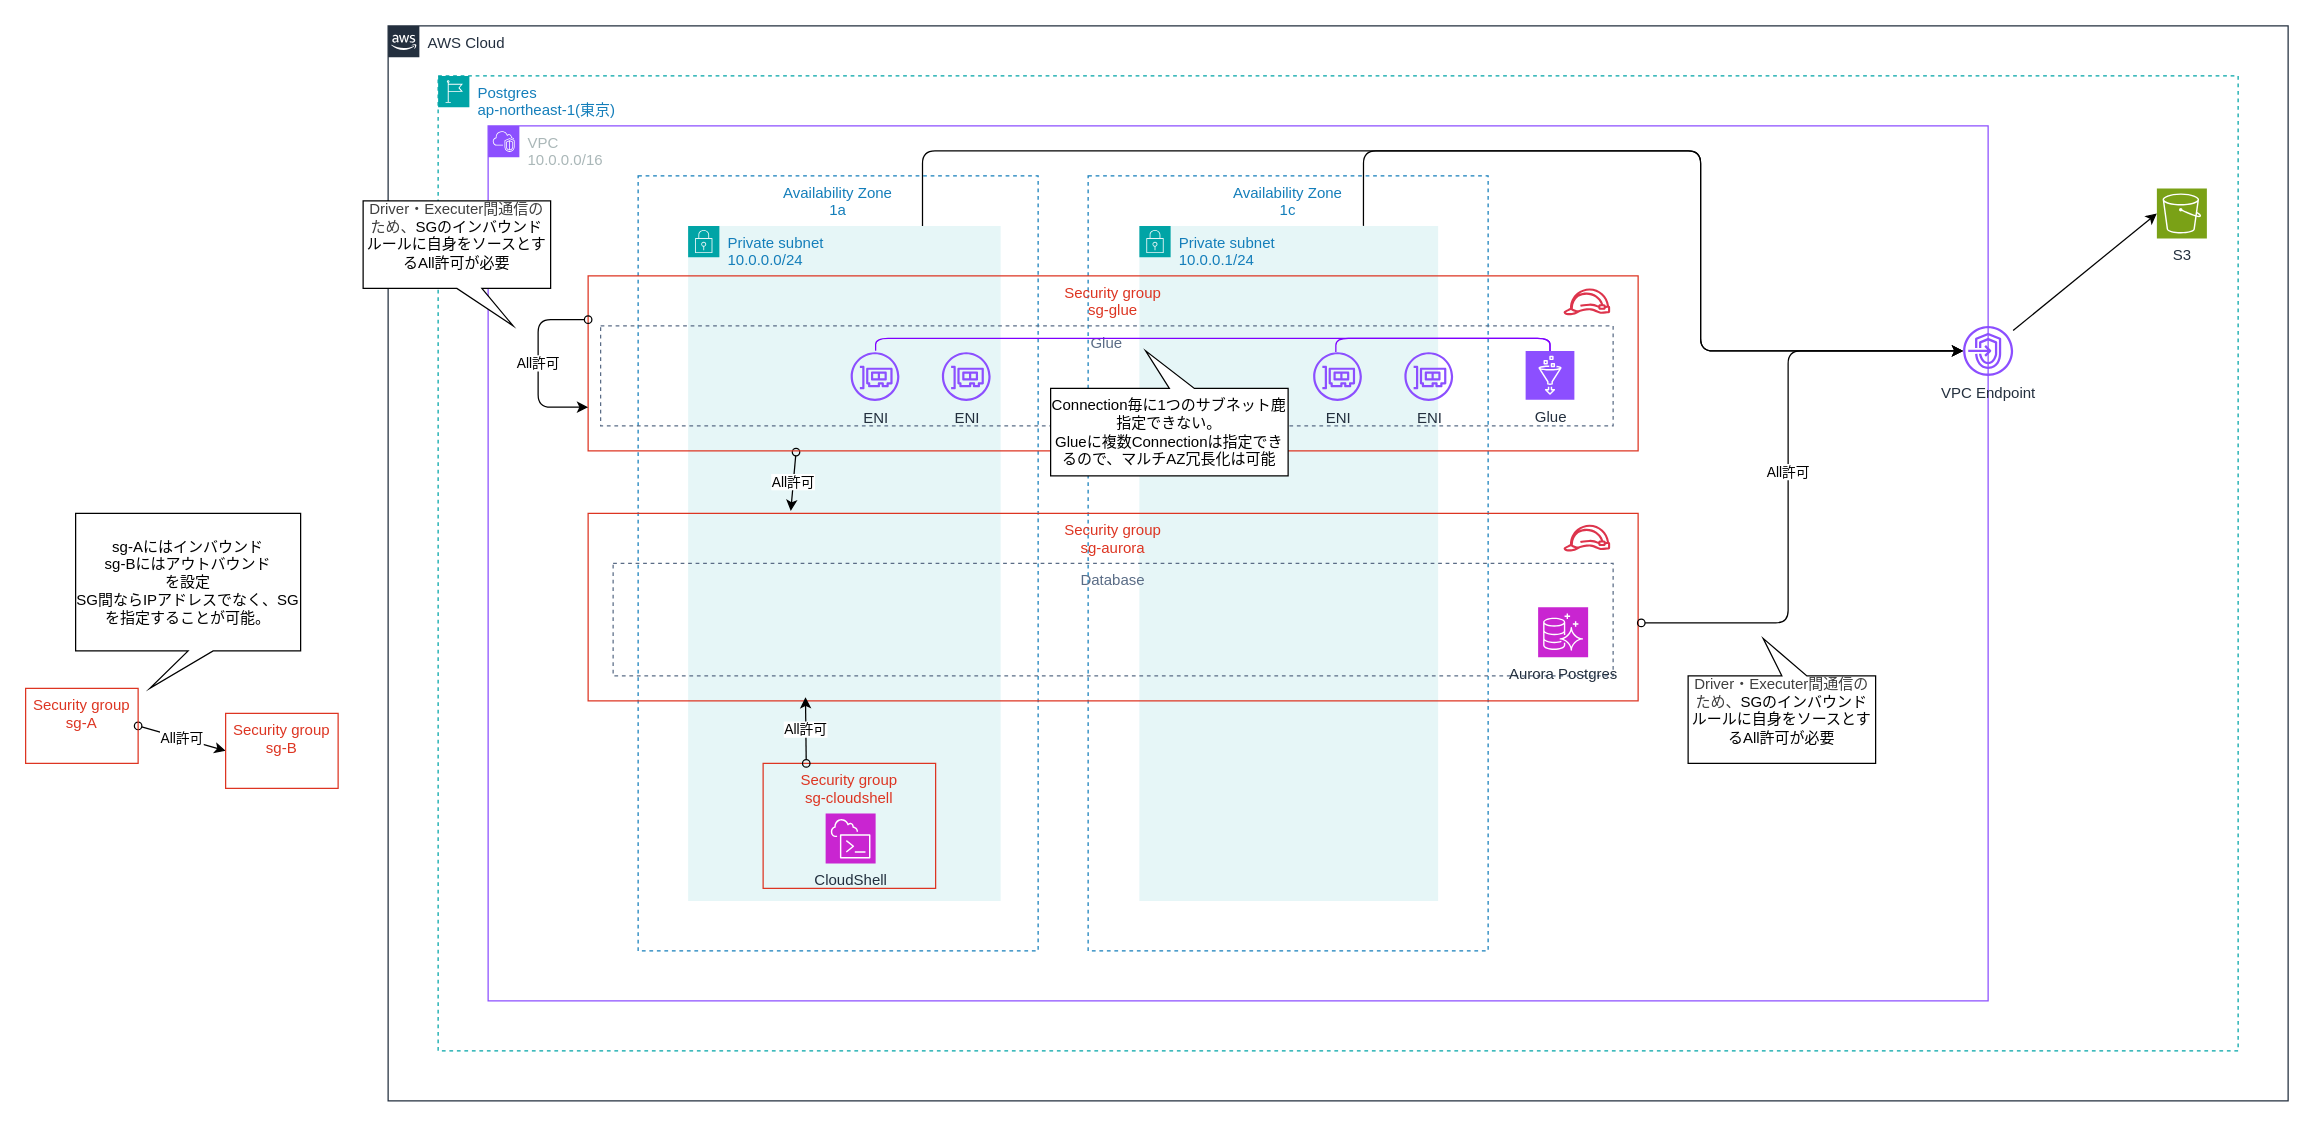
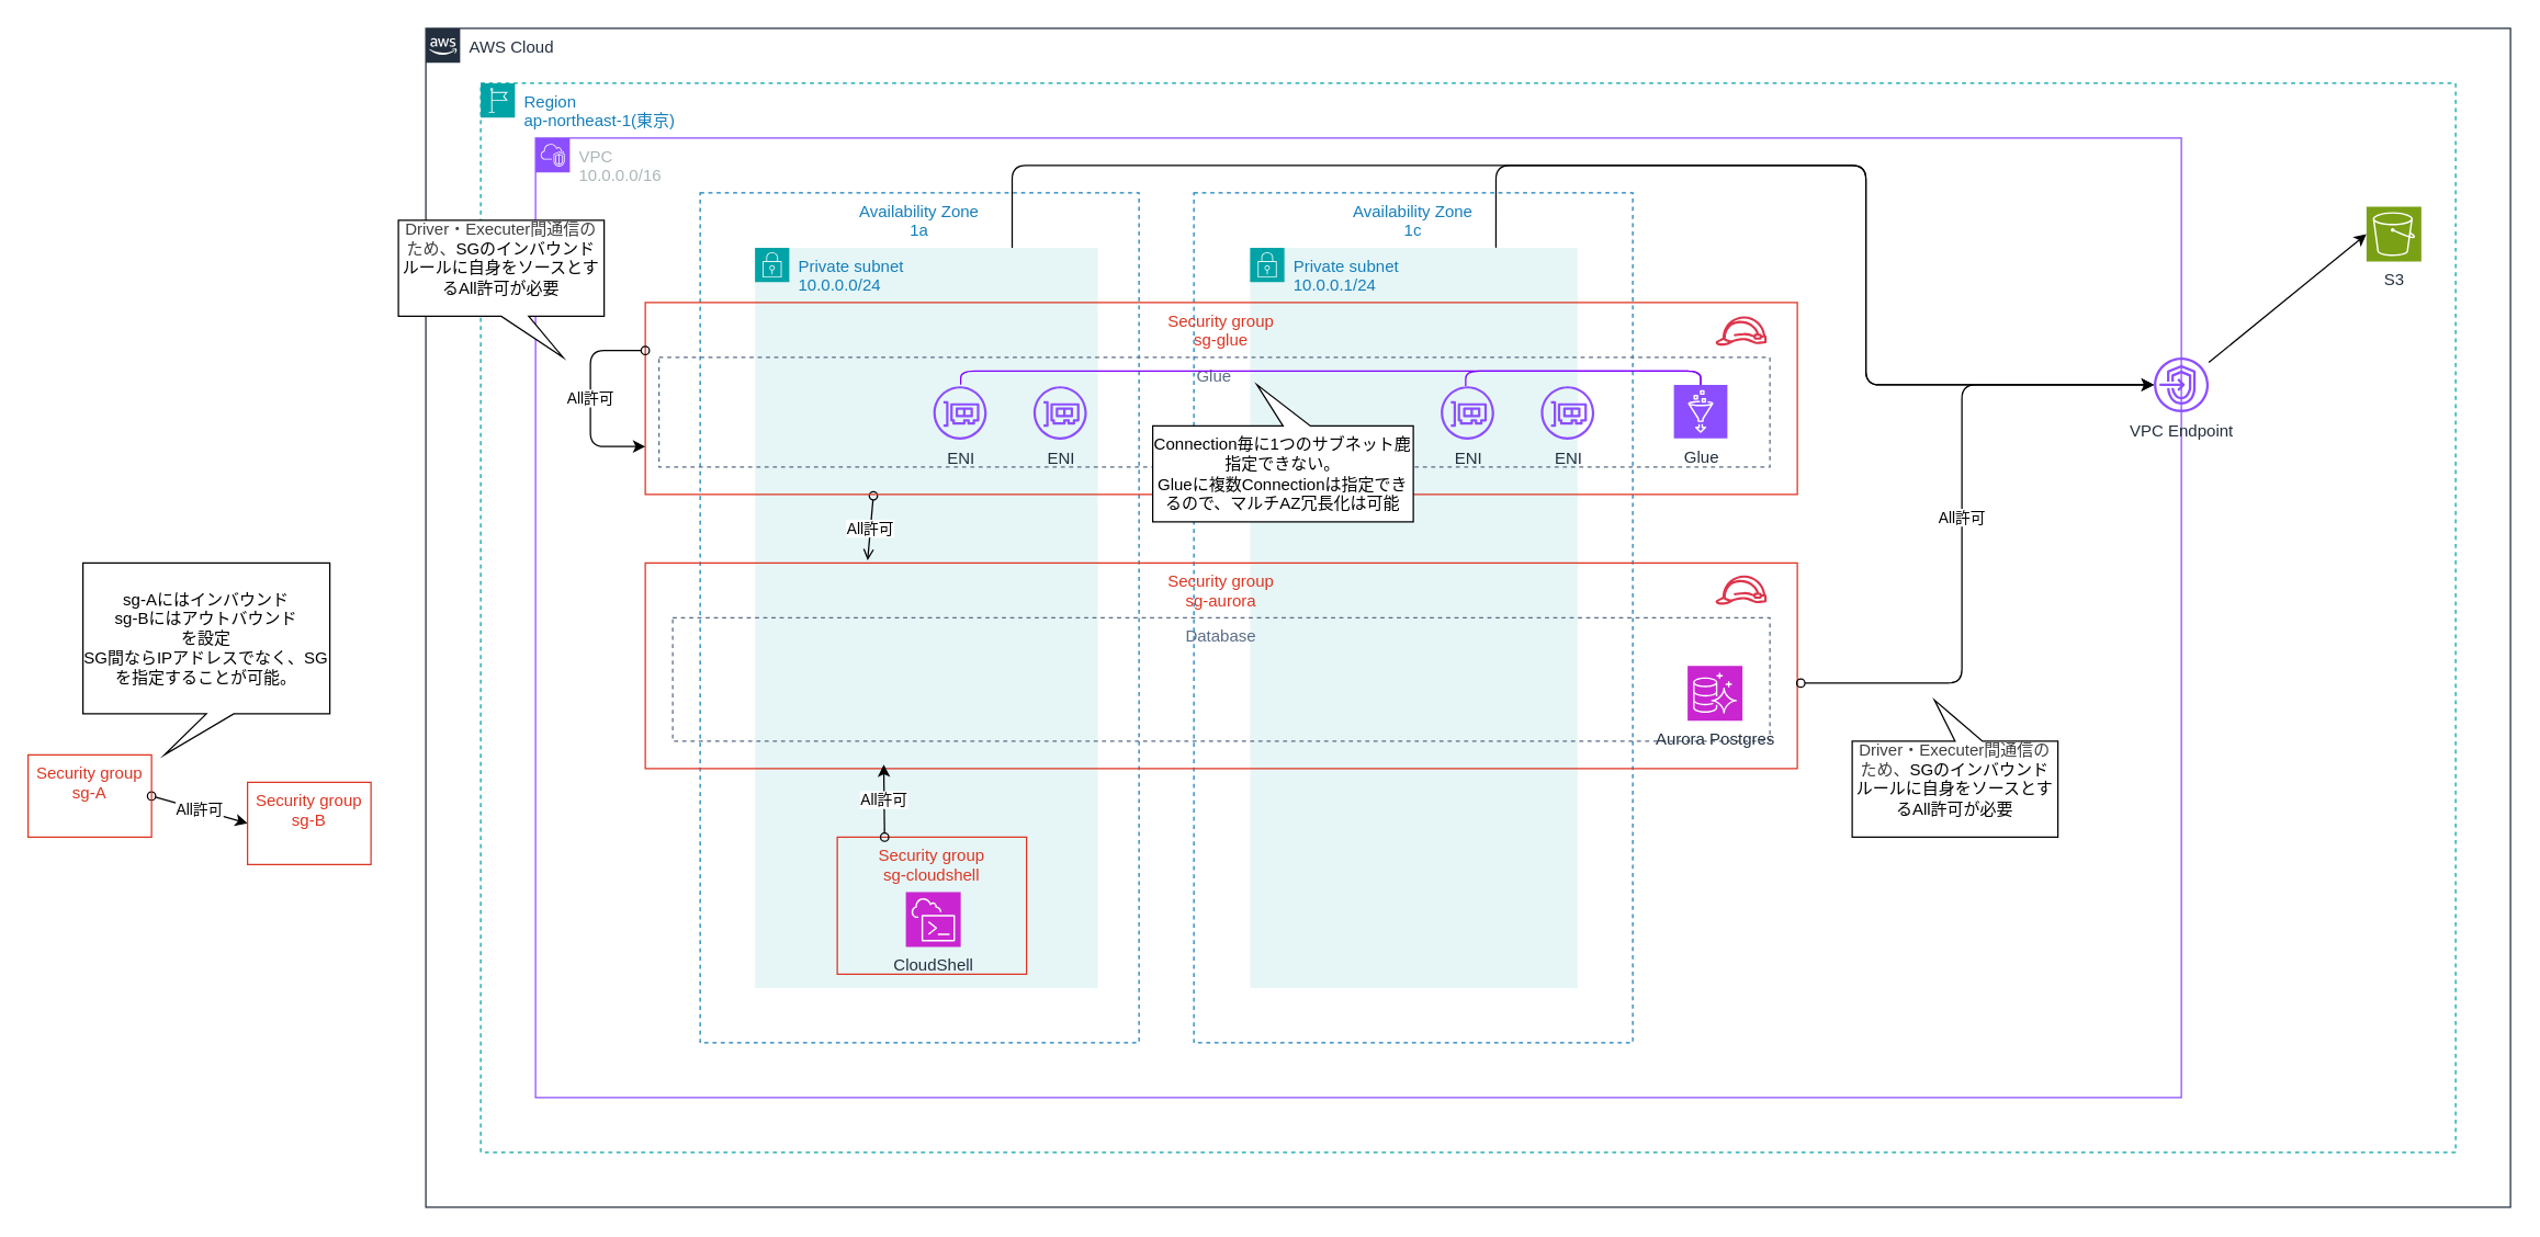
- <mxCell id="7" value="Postgres&lt;div&gt;ap-northeast-1(東京)&lt;/div&gt;" style="points=[[0,0],[0.25,0],[0.5,0],[0.75,0],[1,0],[1,0.25],[1,0.5],[1,0.75],[1,1],[0.75,1],[0.5,1],[0.25,1],[0,1],[0,0.75],[0,0.5],[0,0.25]];outlineConnect=0;gradientColor=none;html=1;whiteSpace=wrap;fontSize=12;fontStyle=0;container=1;pointerEvents=0;collapsible=0;recursiveResize=0;shape=mxgraph.aws4.group;grIcon=mxgraph.aws4.group_region;strokeColor=#00A4A6;fillColor=none;verticalAlign=top;align=left;spacingLeft=30;fontColor=#147EBA;dashed=1;" parent="5" vertex="1"><mxGeometry x="350" y="60" width="1440" height="780" as="geometry" /></mxCell>
+ <mxCell id="7" value="Region&lt;div&gt;ap-northeast-1(東京)&lt;/div&gt;" style="points=[[0,0],[0.25,0],[0.5,0],[0.75,0],[1,0],[1,0.25],[1,0.5],[1,0.75],[1,1],[0.75,1],[0.5,1],[0.25,1],[0,1],[0,0.75],[0,0.5],[0,0.25]];outlineConnect=0;gradientColor=none;html=1;whiteSpace=wrap;fontSize=12;fontStyle=0;container=1;pointerEvents=0;collapsible=0;recursiveResize=0;shape=mxgraph.aws4.group;grIcon=mxgraph.aws4.group_region;strokeColor=#00A4A6;fillColor=none;verticalAlign=top;align=left;spacingLeft=30;fontColor=#147EBA;dashed=1;" parent="5" vertex="1"><mxGeometry x="350" y="60" width="1440" height="780" as="geometry" /></mxCell>
- <mxCell id="19" value="All許可" style="edgeStyle=none;html=1;exitX=0.198;exitY=1.007;exitDx=0;exitDy=0;entryX=0.193;entryY=-0.013;entryDx=0;entryDy=0;startArrow=oval;startFill=0;entryPerimeter=0;exitPerimeter=0;" parent="16" source="20" target="18" edge="1"><mxGeometry relative="1" as="geometry" /></mxCell>
+ <mxCell id="19" value="All許可" style="edgeStyle=none;html=1;exitX=0.198;exitY=1.007;exitDx=0;exitDy=0;entryX=0.193;entryY=-0.013;entryDx=0;entryDy=0;startArrow=oval;startFill=0;entryPerimeter=0;exitPerimeter=0;endArrow=open;" parent="16" source="20" target="18" edge="1"><mxGeometry relative="1" as="geometry" /></mxCell>
